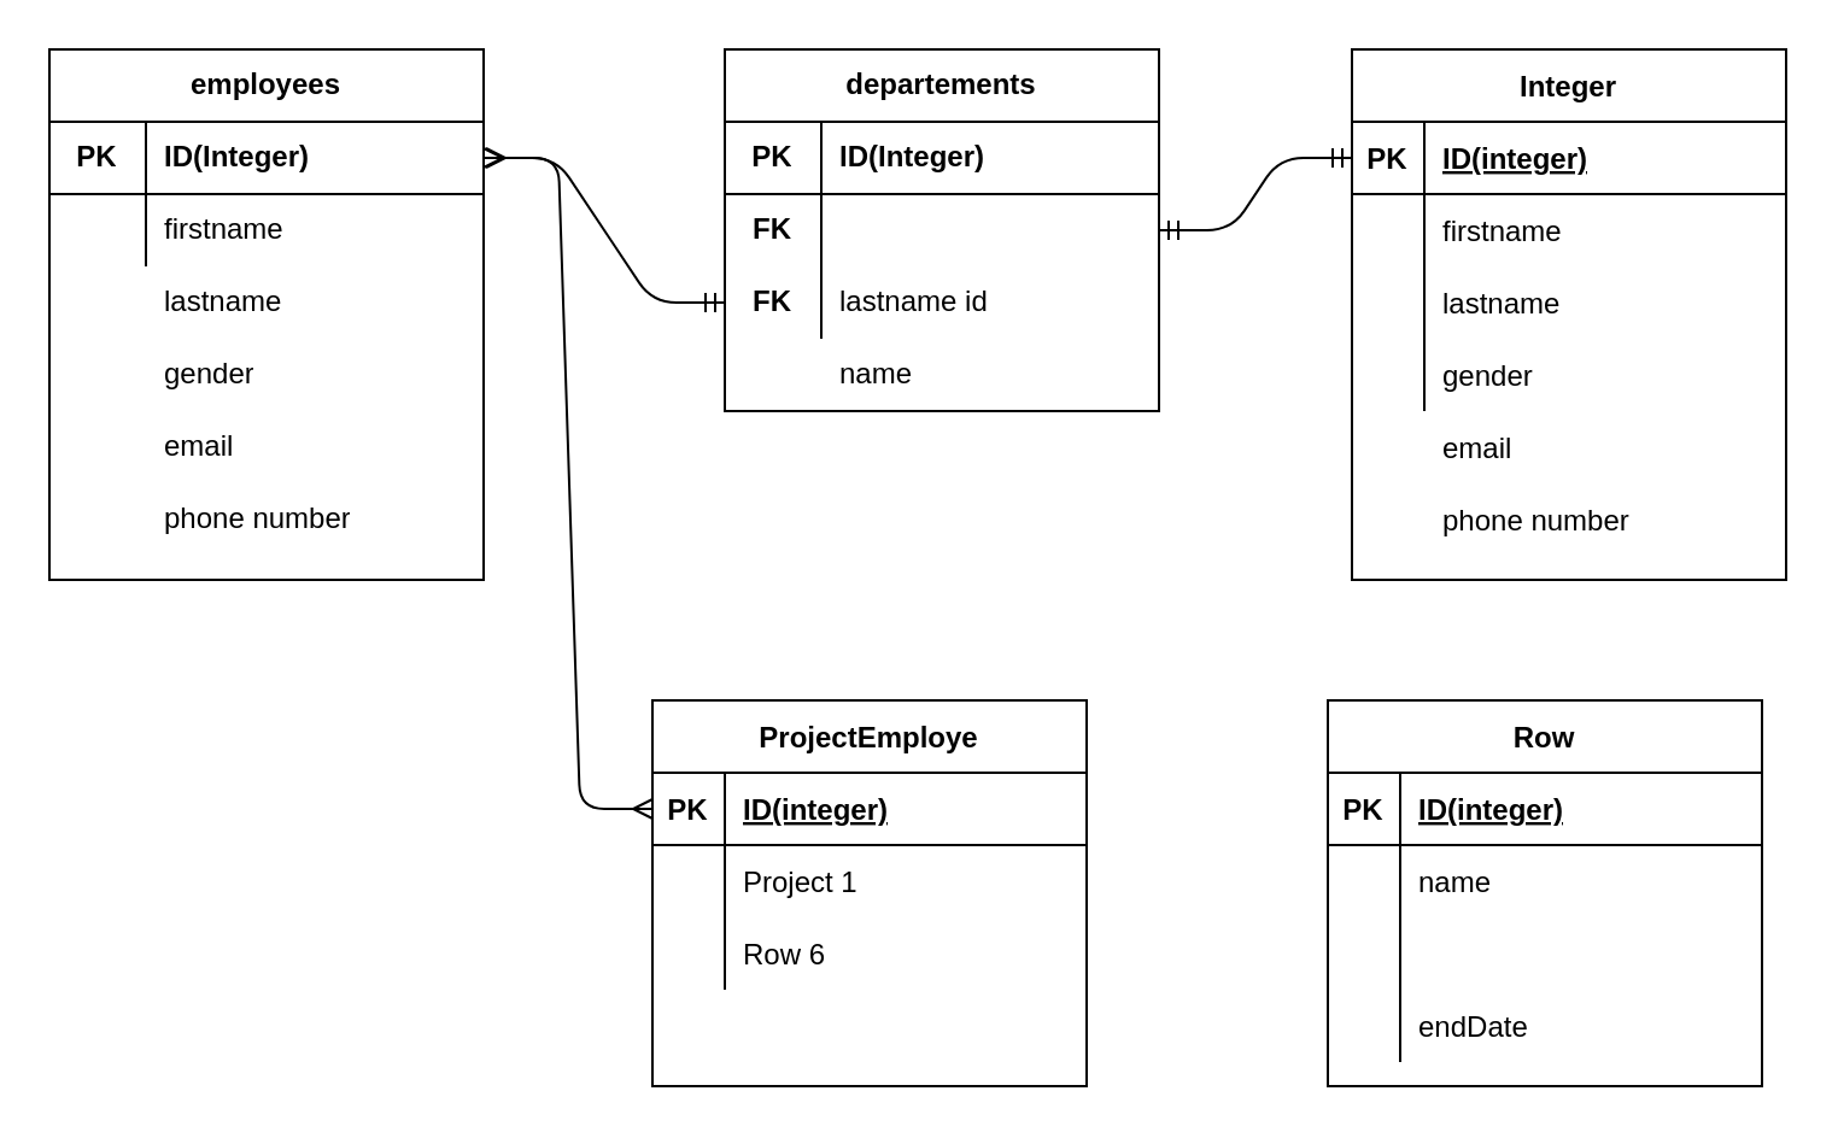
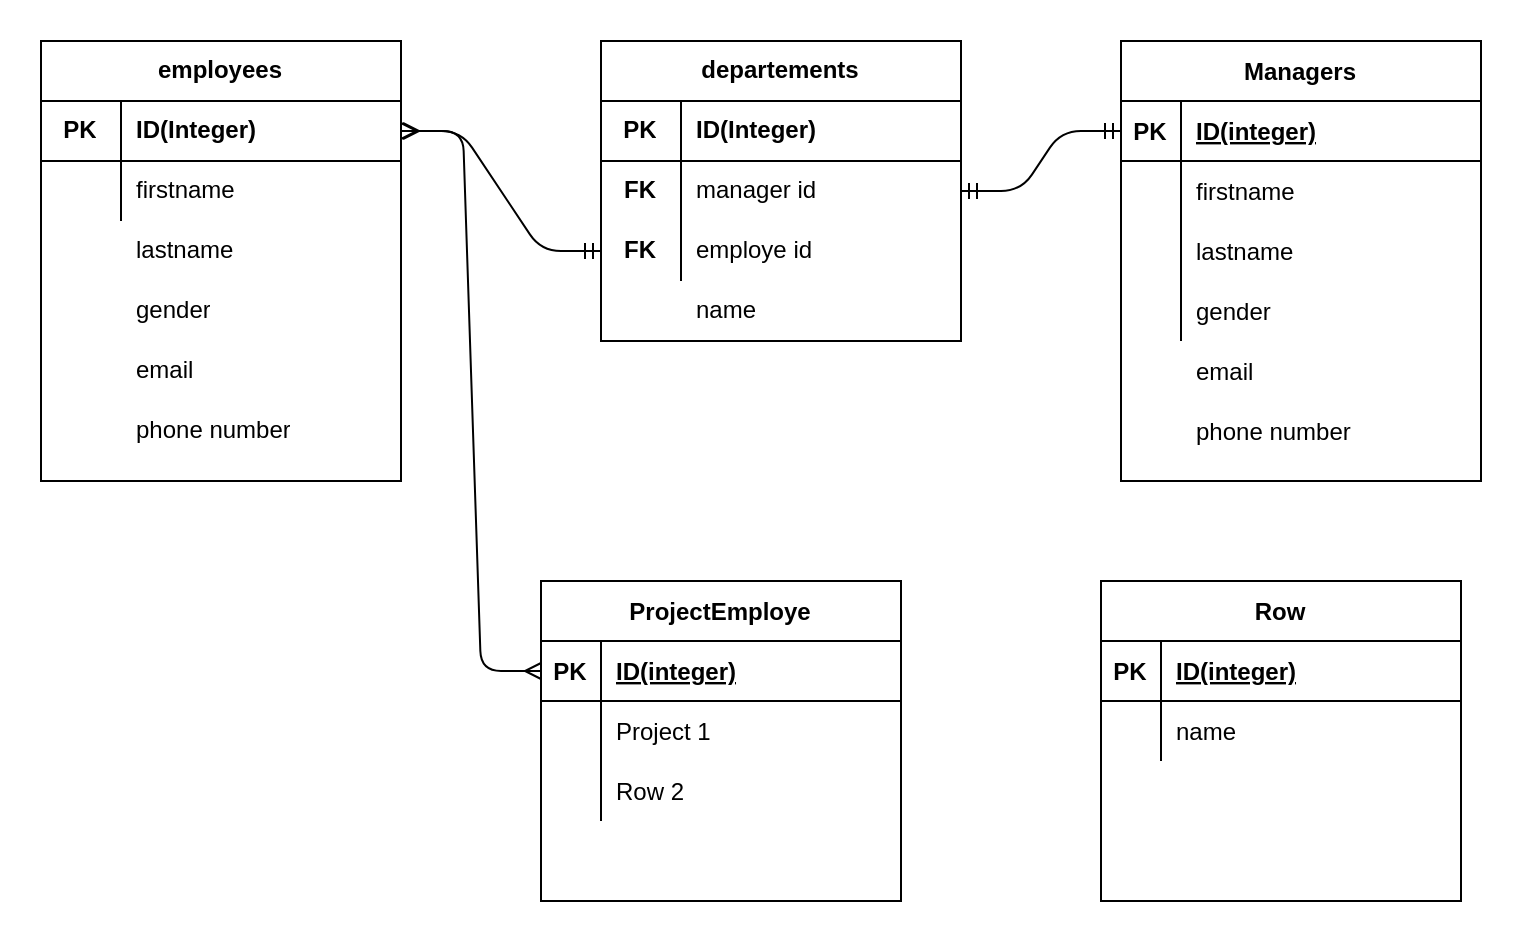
- <mxCell id="25" value="Integer" style="shape=table;startSize=30;container=1;collapsible=1;childLayout=tableLayout;fixedRows=1;rowLines=0;fontStyle=1;align=center;resizeLast=1;" vertex="1" parent="1"><mxGeometry x="560" y="20" width="180" height="220" as="geometry" /></mxCell>
+ <mxCell id="25" value="Managers" style="shape=table;startSize=30;container=1;collapsible=1;childLayout=tableLayout;fixedRows=1;rowLines=0;fontStyle=1;align=center;resizeLast=1;" vertex="1" parent="1"><mxGeometry x="560" y="20" width="180" height="220" as="geometry" /></mxCell>
+ <mxCell id="20" value="manager id" style="shape=partialRectangle;html=1;whiteSpace=wrap;connectable=0;fillColor=none;top=0;left=0;bottom=0;right=0;align=left;spacingLeft=6;overflow=hidden;" vertex="1" parent="18"><mxGeometry x="40" width="140" height="30" as="geometry" /></mxCell>
- <mxCell id="23" value="lastname id" style="shape=partialRectangle;html=1;whiteSpace=wrap;connectable=0;fillColor=none;top=0;left=0;bottom=0;right=0;align=left;spacingLeft=6;overflow=hidden;" vertex="1" parent="21"><mxGeometry x="40" width="140" height="30" as="geometry" /></mxCell>
+ <mxCell id="23" value="employe id" style="shape=partialRectangle;html=1;whiteSpace=wrap;connectable=0;fillColor=none;top=0;left=0;bottom=0;right=0;align=left;spacingLeft=6;overflow=hidden;" vertex="1" parent="21"><mxGeometry x="40" width="140" height="30" as="geometry" /></mxCell>
- <mxCell id="49" value="Row 6" style="shape=partialRectangle;connectable=0;fillColor=none;top=0;left=0;bottom=0;right=0;align=left;spacingLeft=6;overflow=hidden;" vertex="1" parent="47"><mxGeometry x="30" width="150" height="30" as="geometry" /></mxCell>
+ <mxCell id="49" value="Row 2" style="shape=partialRectangle;connectable=0;fillColor=none;top=0;left=0;bottom=0;right=0;align=left;spacingLeft=6;overflow=hidden;" vertex="1" parent="47"><mxGeometry x="30" width="150" height="30" as="geometry" /></mxCell>
- <mxCell id="67" value="endDate" style="shape=partialRectangle;connectable=0;fillColor=none;top=0;left=0;bottom=0;right=0;align=left;spacingLeft=6;overflow=hidden;" vertex="1" parent="65"><mxGeometry x="30" width="150" height="30" as="geometry" /></mxCell>
